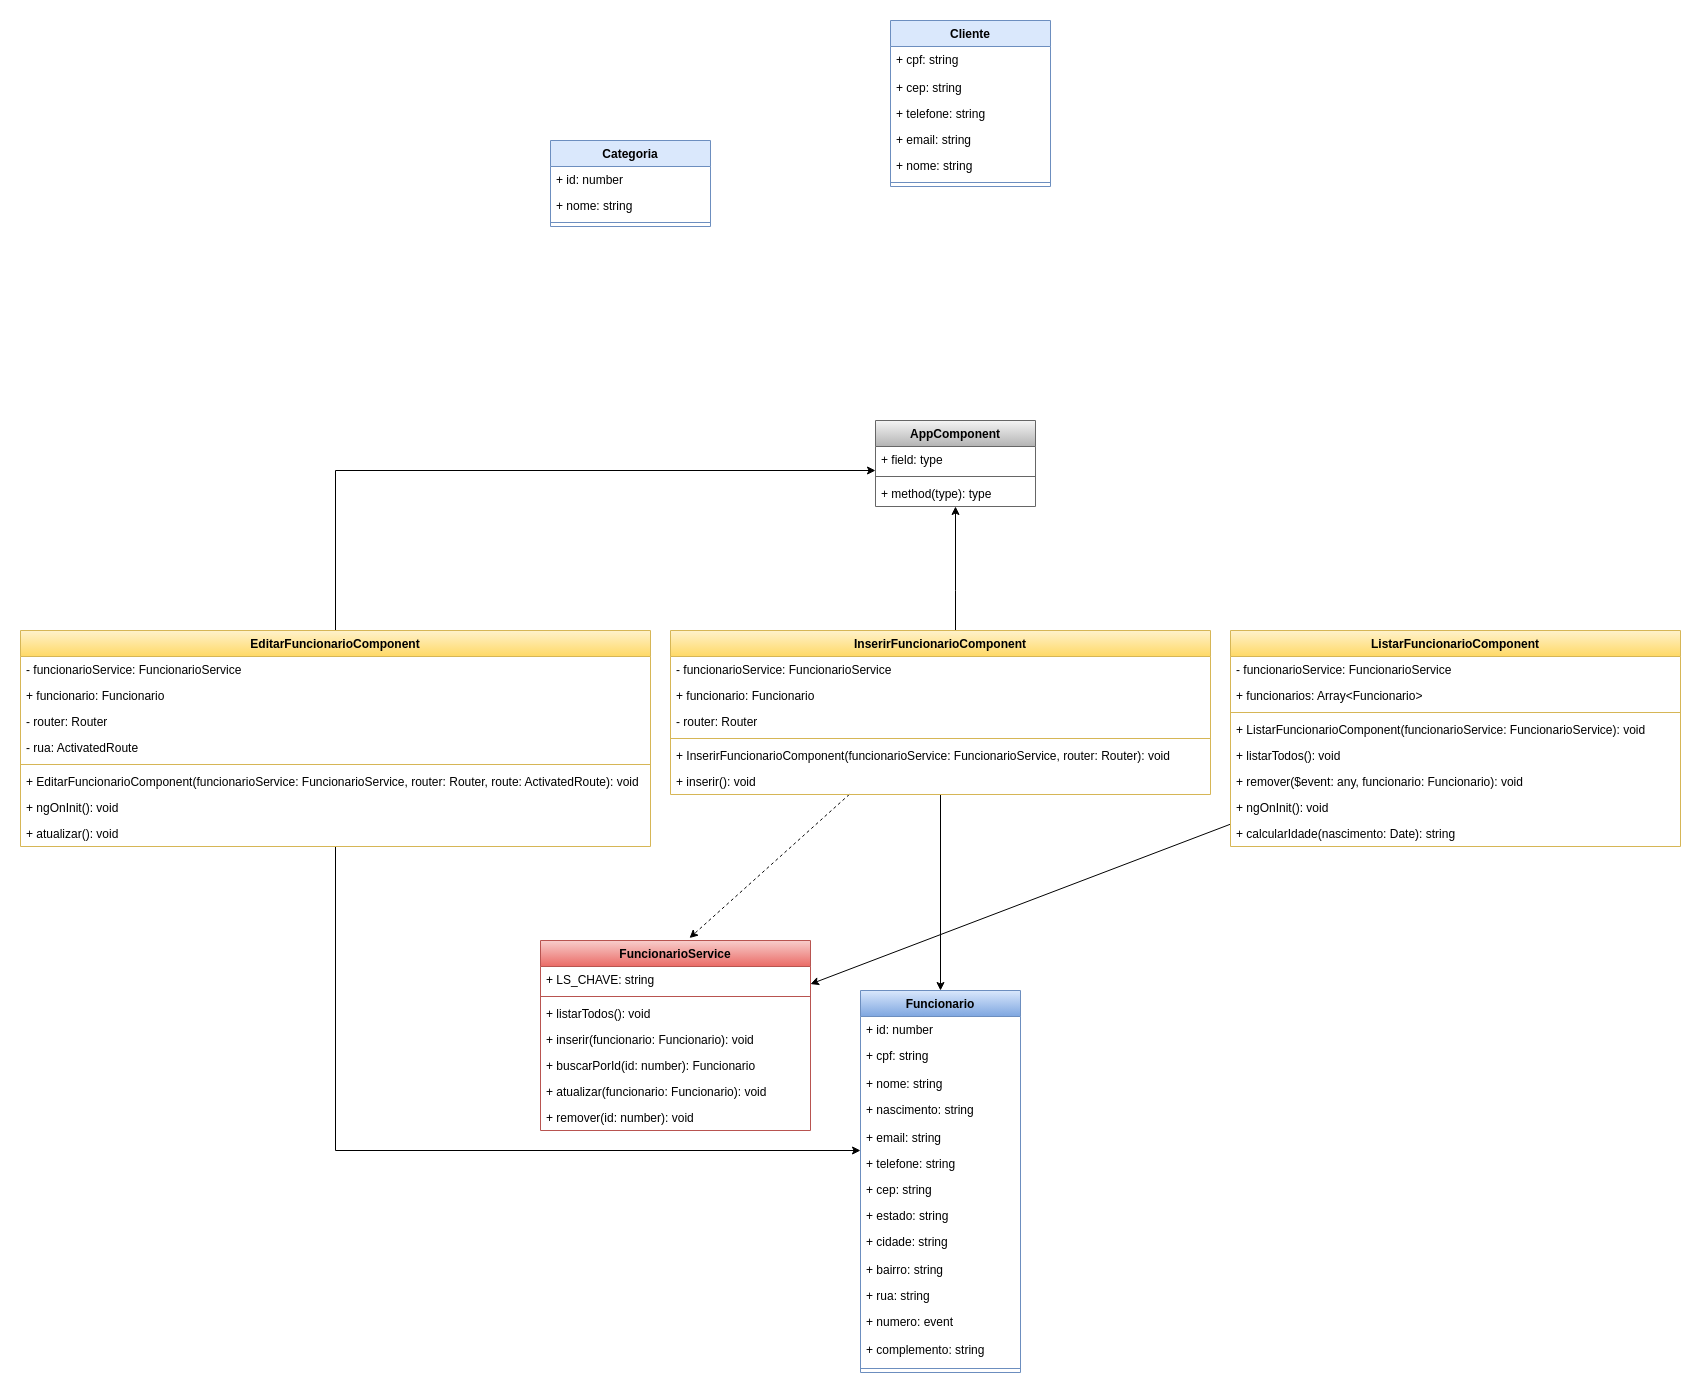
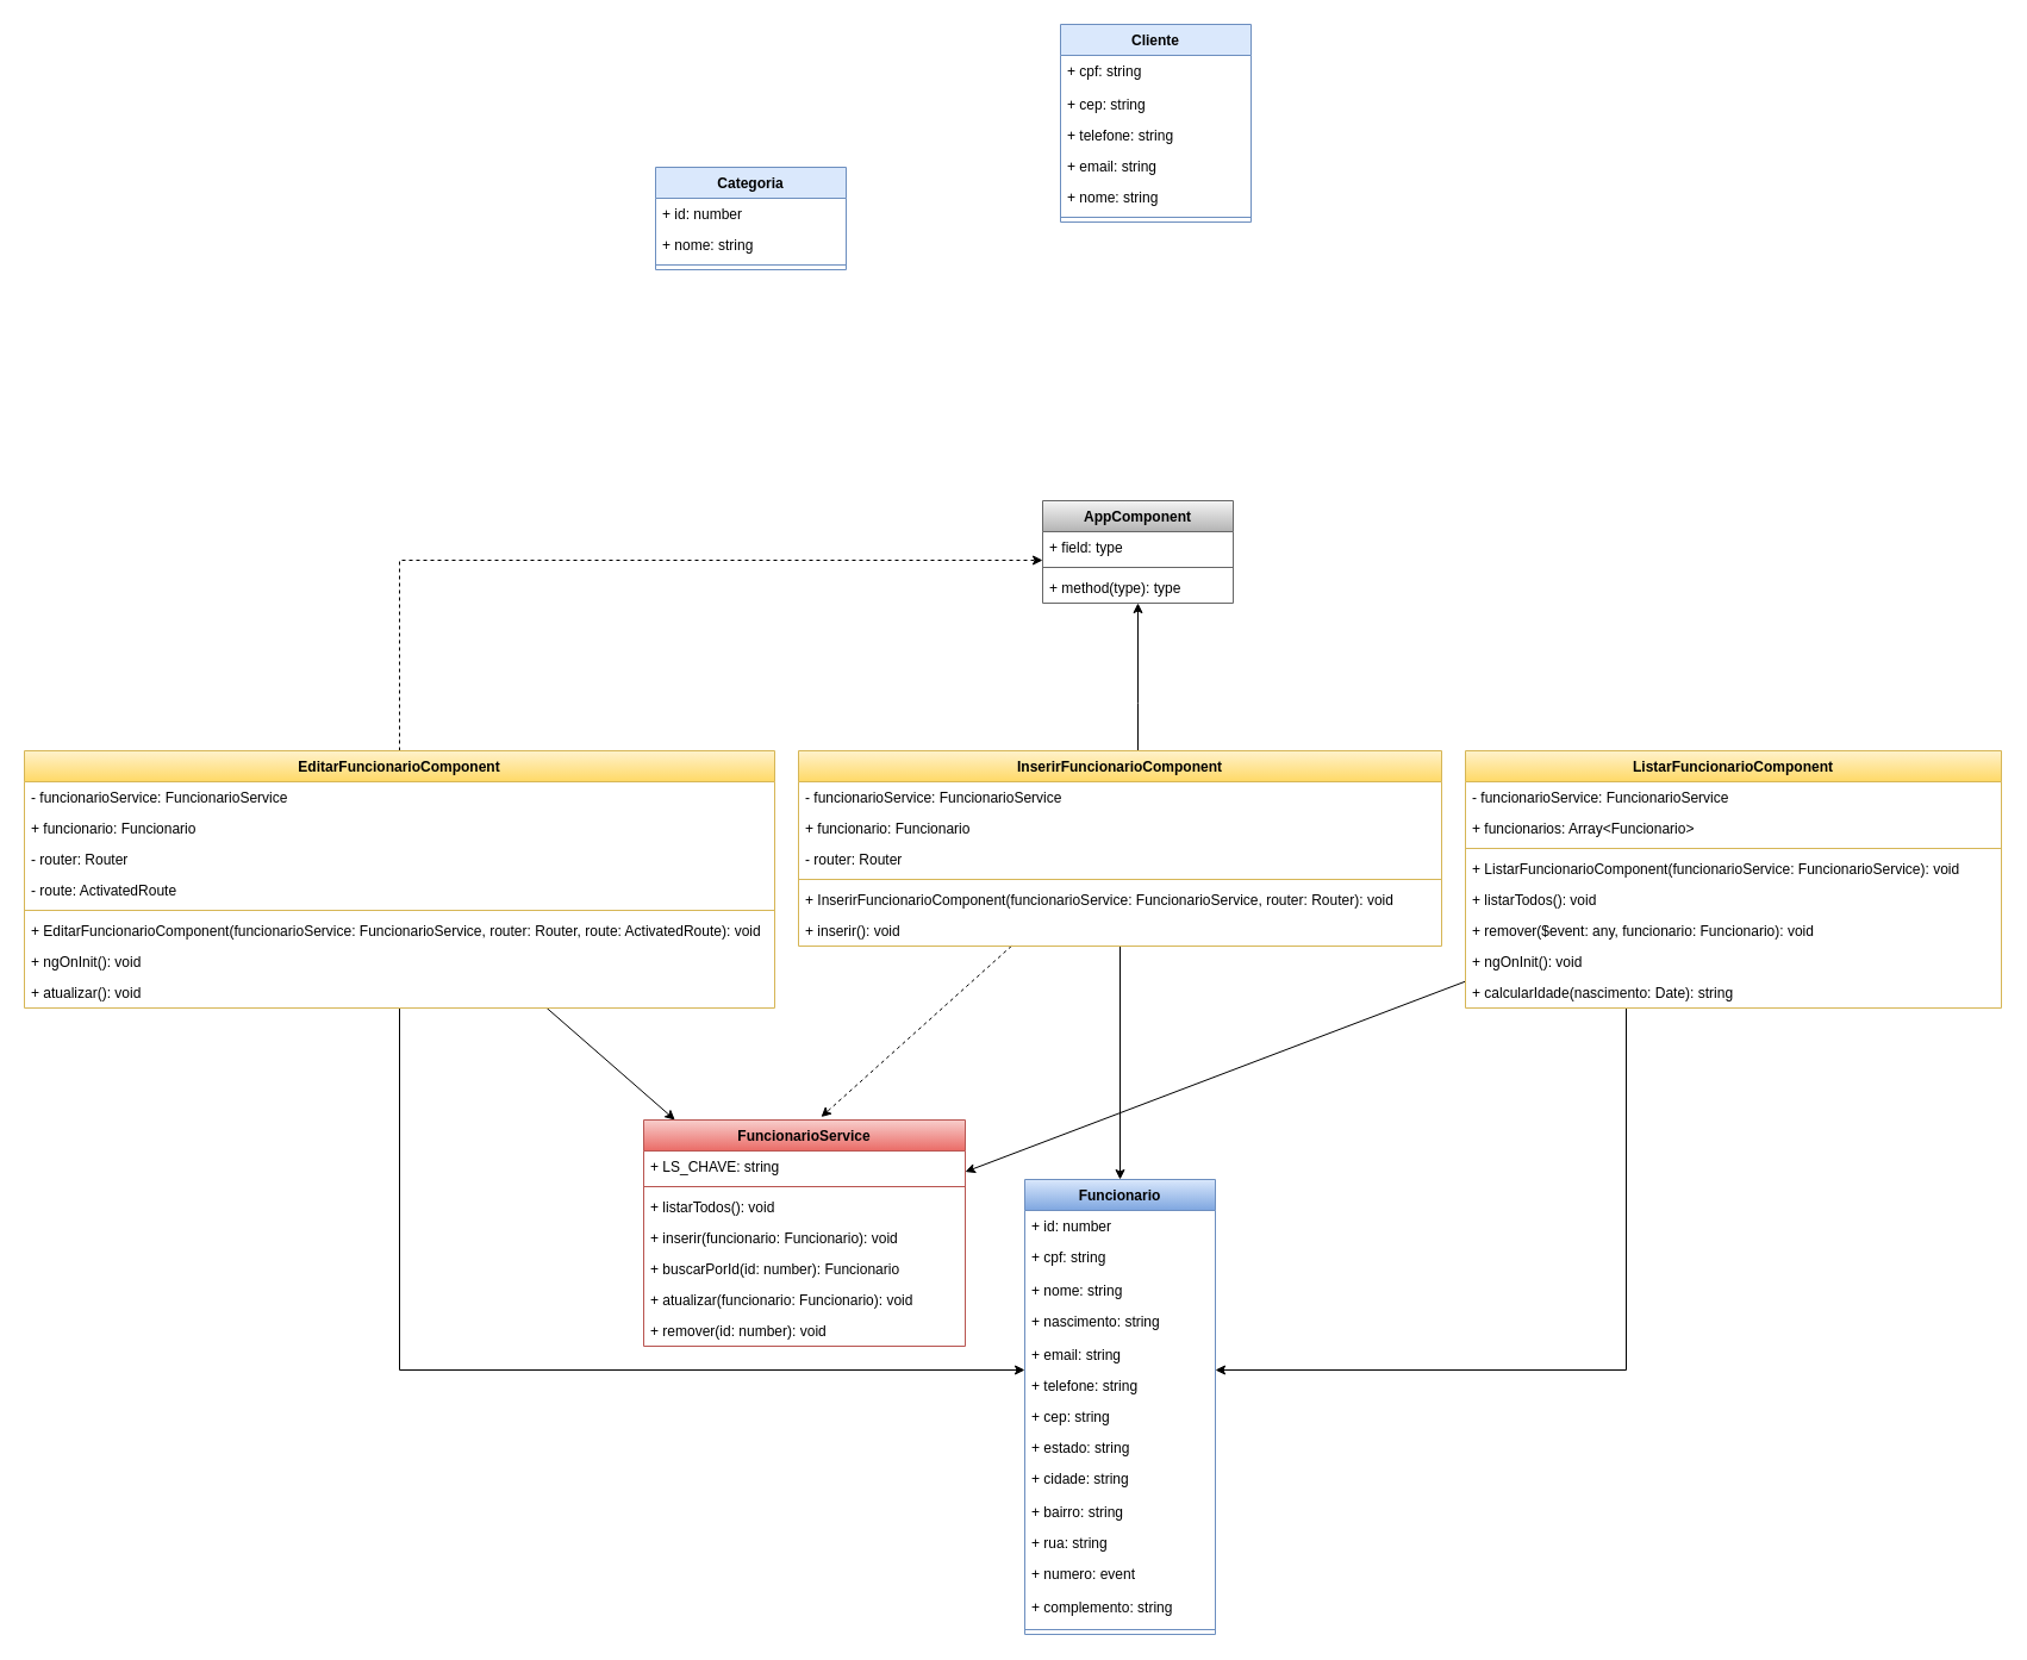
- <mxCell id="54" style="edgeStyle=orthogonalEdgeStyle;rounded=0;orthogonalLoop=1;jettySize=auto;html=1;" edge="1" parent="1" source="56" target="39"><mxGeometry relative="1" as="geometry"><Array as="points"><mxPoint x="335" y="470" /></Array></mxGeometry></mxCell>
+ <mxCell id="54" style="edgeStyle=orthogonalEdgeStyle;rounded=0;orthogonalLoop=1;jettySize=auto;html=1;dashed=1;" edge="1" parent="1" source="56" target="39"><mxGeometry relative="1" as="geometry"><Array as="points"><mxPoint x="335" y="470" /></Array></mxGeometry></mxCell>
- <mxCell id="60" value="- rua: ActivatedRoute" style="text;strokeColor=none;fillColor=none;align=left;verticalAlign=top;spacingLeft=4;spacingRight=4;overflow=hidden;rotatable=0;points=[[0,0.5],[1,0.5]];portConstraint=eastwest;whiteSpace=wrap;html=1;" vertex="1" parent="56"><mxGeometry y="104" width="630" height="26" as="geometry" /></mxCell>
+ <mxCell id="60" value="- route: ActivatedRoute" style="text;strokeColor=none;fillColor=none;align=left;verticalAlign=top;spacingLeft=4;spacingRight=4;overflow=hidden;rotatable=0;points=[[0,0.5],[1,0.5]];portConstraint=eastwest;whiteSpace=wrap;html=1;" vertex="1" parent="56"><mxGeometry y="104" width="630" height="26" as="geometry" /></mxCell>
+ <mxCell id="55" style="rounded=0;orthogonalLoop=1;jettySize=auto;html=1;" edge="1" parent="1" source="56" target="65"><mxGeometry relative="1" as="geometry" /></mxCell>
+ <mxCell id="28" style="edgeStyle=orthogonalEdgeStyle;rounded=0;orthogonalLoop=1;jettySize=auto;html=1;" edge="1" parent="1" source="30" target="2"><mxGeometry relative="1" as="geometry"><Array as="points"><mxPoint x="1365" y="1150" /></Array></mxGeometry></mxCell>
